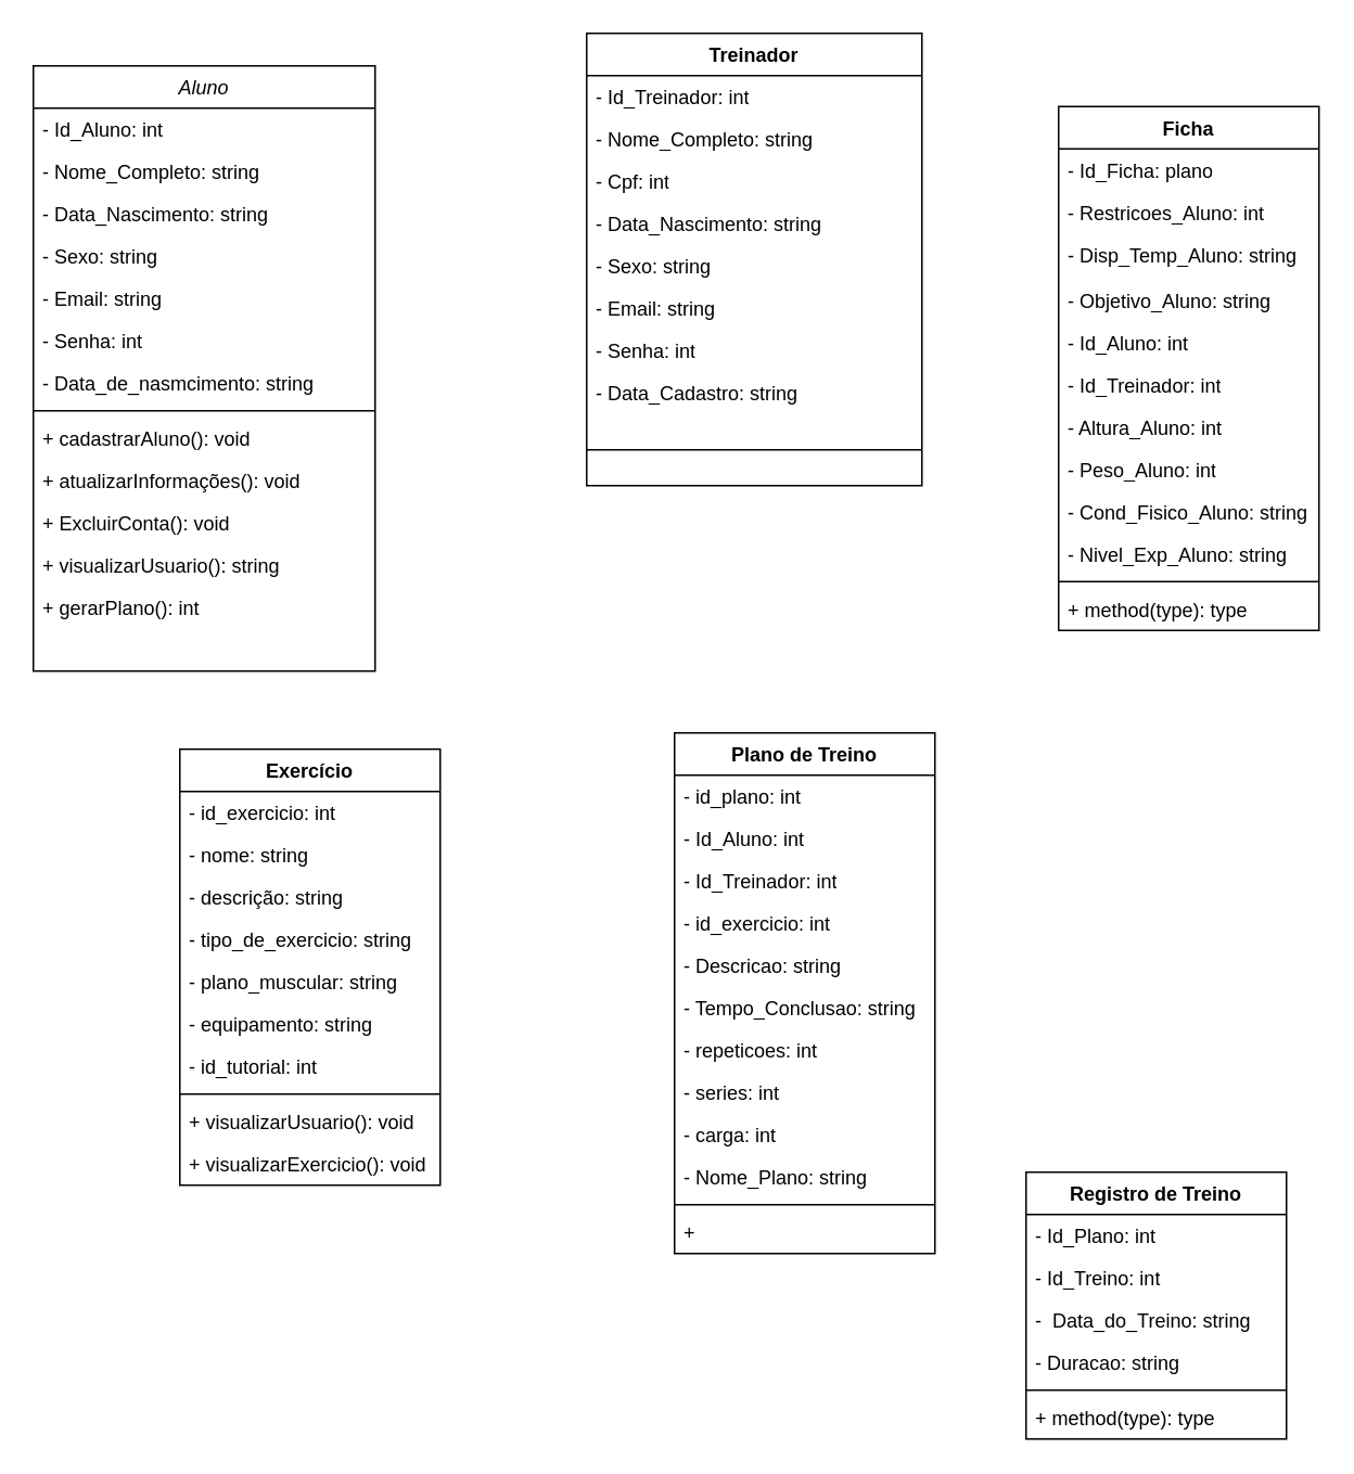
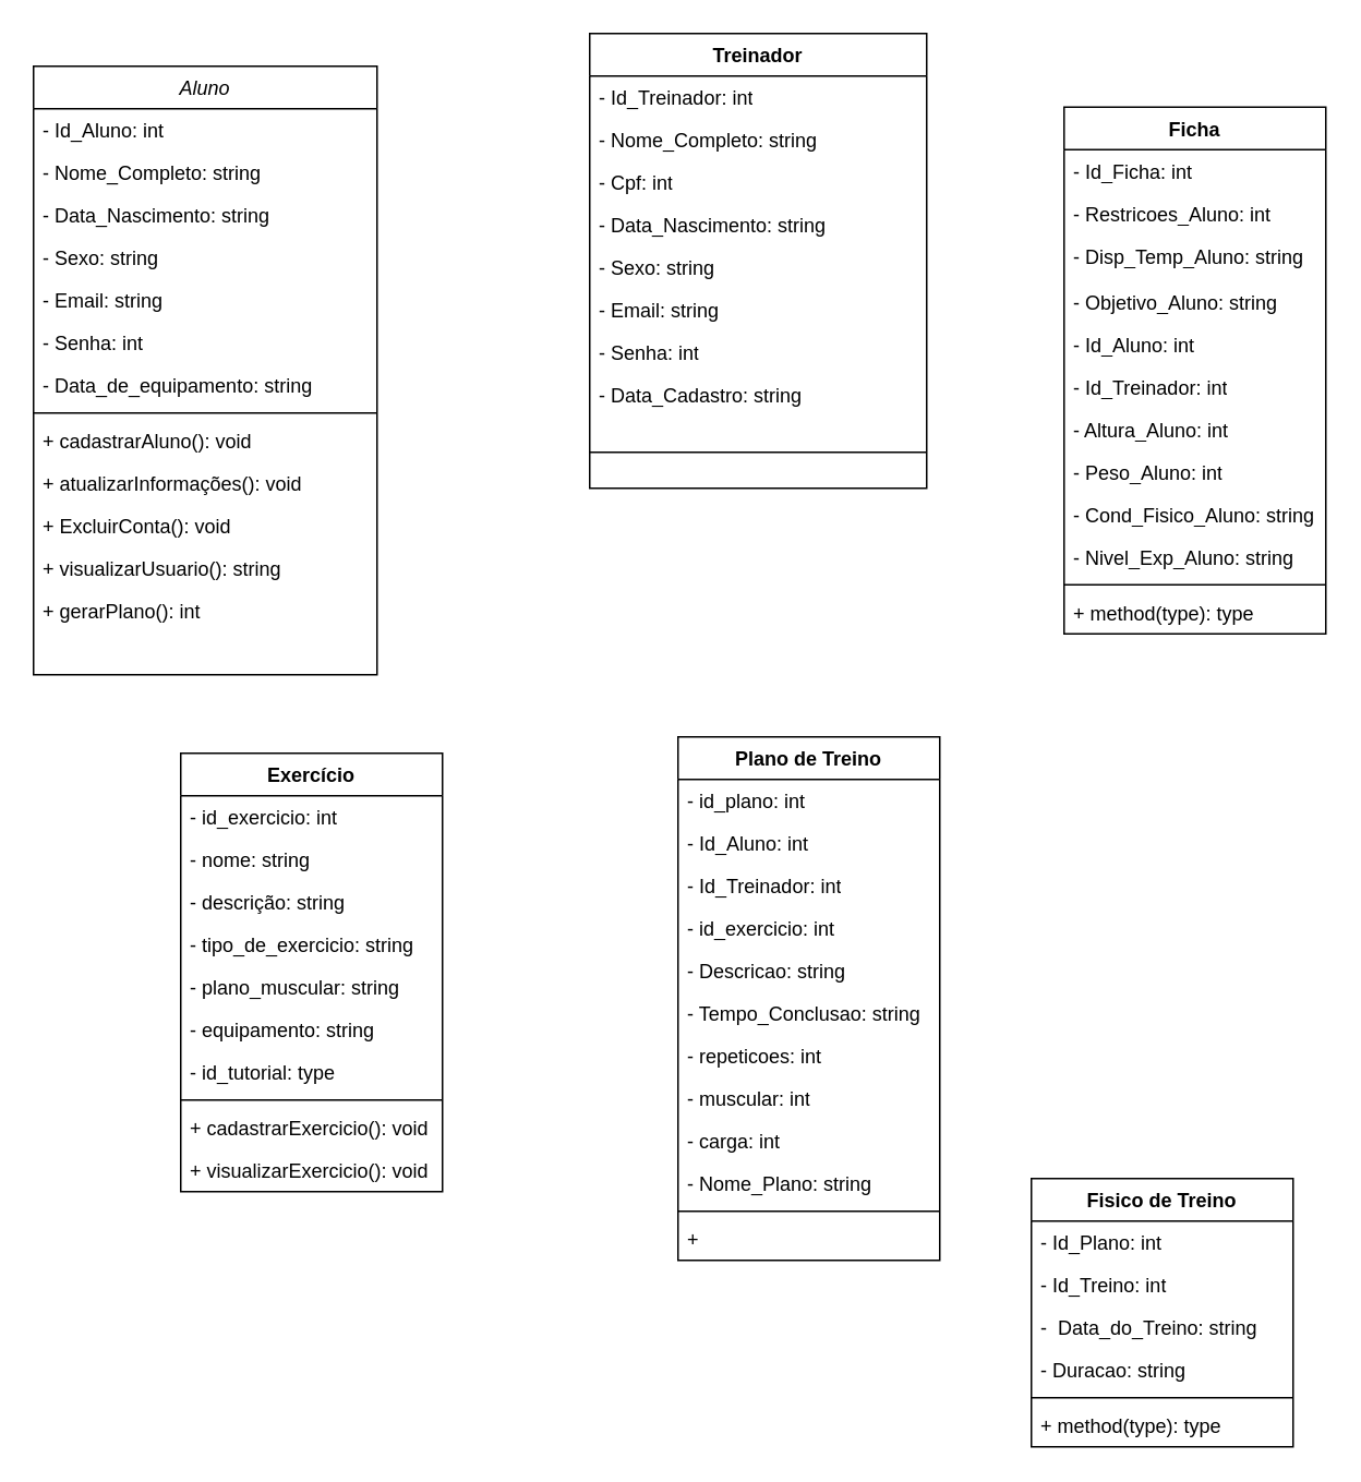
- <mxCell id="51" value="- Id_Ficha: plano" style="text;strokeColor=none;fillColor=none;align=left;verticalAlign=top;spacingLeft=4;spacingRight=4;overflow=hidden;rotatable=0;points=[[0,0.5],[1,0.5]];portConstraint=eastwest;whiteSpace=wrap;html=1;" vertex="1" parent="50"><mxGeometry y="26" width="160" height="26" as="geometry" /></mxCell>
+ <mxCell id="51" value="- Id_Ficha: int" style="text;strokeColor=none;fillColor=none;align=left;verticalAlign=top;spacingLeft=4;spacingRight=4;overflow=hidden;rotatable=0;points=[[0,0.5],[1,0.5]];portConstraint=eastwest;whiteSpace=wrap;html=1;" vertex="1" parent="50"><mxGeometry y="26" width="160" height="26" as="geometry" /></mxCell>
- <mxCell id="9" value="- Data_de_nasmcimento: string" style="text;align=left;verticalAlign=top;spacingLeft=4;spacingRight=4;overflow=hidden;rotatable=0;points=[[0,0.5],[1,0.5]];portConstraint=eastwest;rounded=0;shadow=0;html=0;" parent="2" vertex="1"><mxGeometry y="182" width="210" height="26" as="geometry" /></mxCell>
+ <mxCell id="9" value="- Data_de_equipamento: string" style="text;align=left;verticalAlign=top;spacingLeft=4;spacingRight=4;overflow=hidden;rotatable=0;points=[[0,0.5],[1,0.5]];portConstraint=eastwest;rounded=0;shadow=0;html=0;" parent="2" vertex="1"><mxGeometry y="182" width="210" height="26" as="geometry" /></mxCell>
- <mxCell id="33" value="- id_tutorial: int" style="text;strokeColor=none;fillColor=none;align=left;verticalAlign=top;spacingLeft=4;spacingRight=4;overflow=hidden;rotatable=0;points=[[0,0.5],[1,0.5]];portConstraint=eastwest;whiteSpace=wrap;html=1;" parent="26" vertex="1"><mxGeometry y="182" width="160" height="26" as="geometry" /></mxCell>
+ <mxCell id="33" value="- id_tutorial: type" style="text;strokeColor=none;fillColor=none;align=left;verticalAlign=top;spacingLeft=4;spacingRight=4;overflow=hidden;rotatable=0;points=[[0,0.5],[1,0.5]];portConstraint=eastwest;whiteSpace=wrap;html=1;" parent="26" vertex="1"><mxGeometry y="182" width="160" height="26" as="geometry" /></mxCell>
- <mxCell id="45" value="- series: int" style="text;strokeColor=none;fillColor=none;align=left;verticalAlign=top;spacingLeft=4;spacingRight=4;overflow=hidden;rotatable=0;points=[[0,0.5],[1,0.5]];portConstraint=eastwest;whiteSpace=wrap;html=1;" parent="37" vertex="1"><mxGeometry y="208" width="160" height="26" as="geometry" /></mxCell>
+ <mxCell id="45" value="- muscular: int" style="text;strokeColor=none;fillColor=none;align=left;verticalAlign=top;spacingLeft=4;spacingRight=4;overflow=hidden;rotatable=0;points=[[0,0.5],[1,0.5]];portConstraint=eastwest;whiteSpace=wrap;html=1;" parent="37" vertex="1"><mxGeometry y="208" width="160" height="26" as="geometry" /></mxCell>
- <mxCell id="35" value="+ visualizarUsuario(): void" style="text;strokeColor=none;fillColor=none;align=left;verticalAlign=top;spacingLeft=4;spacingRight=4;overflow=hidden;rotatable=0;points=[[0,0.5],[1,0.5]];portConstraint=eastwest;whiteSpace=wrap;html=1;" parent="26" vertex="1"><mxGeometry y="216" width="160" height="26" as="geometry" /></mxCell>
+ <mxCell id="35" value="+ cadastrarExercicio(): void" style="text;strokeColor=none;fillColor=none;align=left;verticalAlign=top;spacingLeft=4;spacingRight=4;overflow=hidden;rotatable=0;points=[[0,0.5],[1,0.5]];portConstraint=eastwest;whiteSpace=wrap;html=1;" parent="26" vertex="1"><mxGeometry y="216" width="160" height="26" as="geometry" /></mxCell>
- <mxCell id="63" value="Registro de Treino" style="swimlane;fontStyle=1;align=center;verticalAlign=top;childLayout=stackLayout;horizontal=1;startSize=26;horizontalStack=0;resizeParent=1;resizeParentMax=0;resizeLast=0;collapsible=1;marginBottom=0;whiteSpace=wrap;html=1;" vertex="1" parent="1"><mxGeometry x="630" y="720" width="160" height="164" as="geometry" /></mxCell>
+ <mxCell id="63" value="Fisico de Treino" style="swimlane;fontStyle=1;align=center;verticalAlign=top;childLayout=stackLayout;horizontal=1;startSize=26;horizontalStack=0;resizeParent=1;resizeParentMax=0;resizeLast=0;collapsible=1;marginBottom=0;whiteSpace=wrap;html=1;" vertex="1" parent="1"><mxGeometry x="630" y="720" width="160" height="164" as="geometry" /></mxCell>
